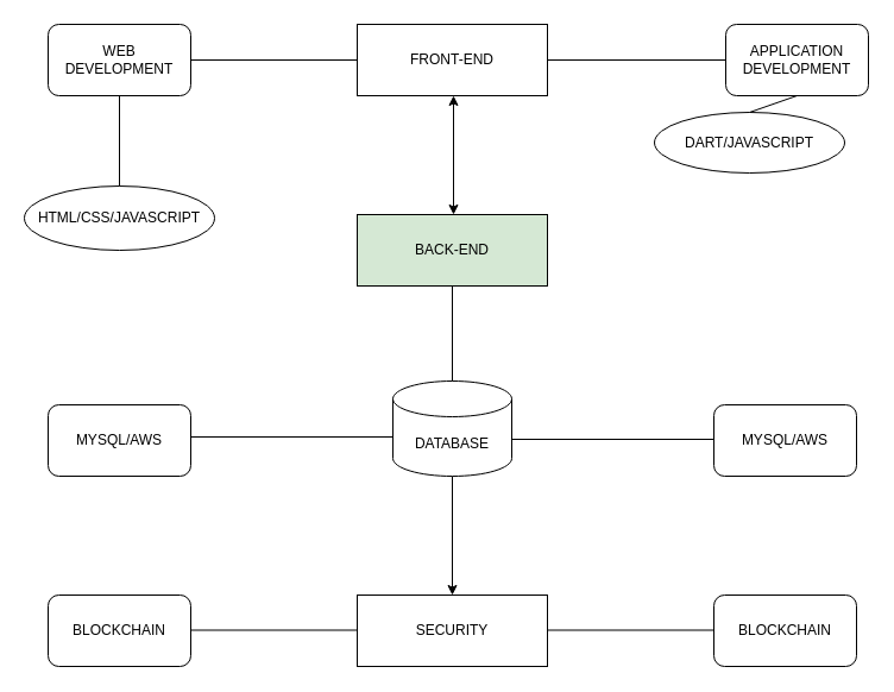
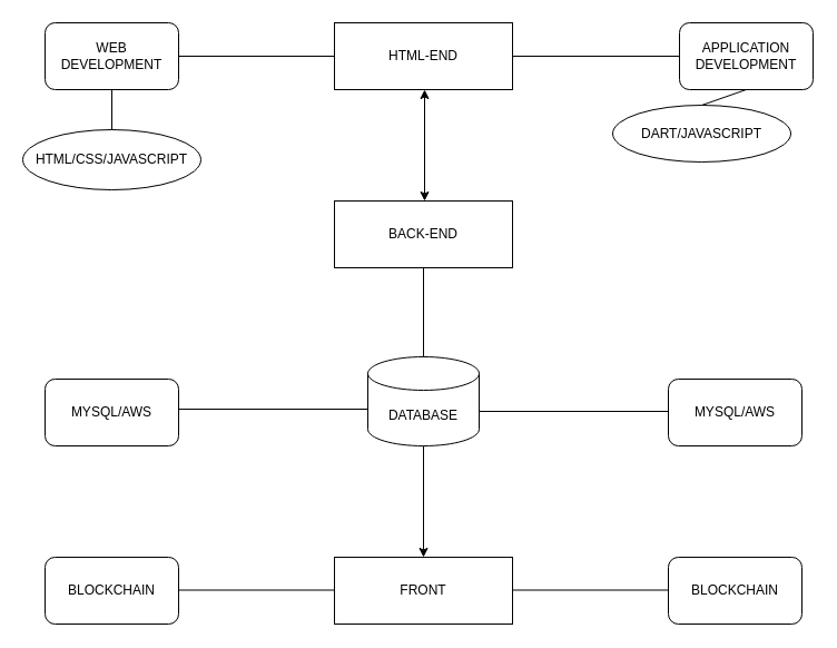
- <mxCell id="2" value="FRONT-END" style="rounded=0;whiteSpace=wrap;html=1;" parent="1" vertex="1"><mxGeometry x="300" y="20" width="160" height="60" as="geometry" /></mxCell>
+ <mxCell id="2" value="HTML-END" style="rounded=0;whiteSpace=wrap;html=1;" parent="1" vertex="1"><mxGeometry x="300" y="20" width="160" height="60" as="geometry" /></mxCell>
- <mxCell id="20" value="HTML/CSS/JAVASCRIPT" style="ellipse;whiteSpace=wrap;html=1;" parent="1" vertex="1"><mxGeometry x="20" y="156" width="160" height="54" as="geometry" /></mxCell>
+ <mxCell id="20" value="HTML/CSS/JAVASCRIPT" style="ellipse;whiteSpace=wrap;html=1;" parent="1" vertex="1"><mxGeometry x="20" y="116" width="160" height="54" as="geometry" /></mxCell>
- <mxCell id="7" value="BACK-END" style="rounded=0;whiteSpace=wrap;html=1;fillColor=#d5e8d4;" parent="1" vertex="1"><mxGeometry x="300" y="180" width="160" height="60" as="geometry" /></mxCell>
+ <mxCell id="7" value="BACK-END" style="rounded=0;whiteSpace=wrap;html=1;" parent="1" vertex="1"><mxGeometry x="300" y="180" width="160" height="60" as="geometry" /></mxCell>
- <mxCell id="9" value="SECURITY" style="rounded=0;whiteSpace=wrap;html=1;" parent="1" vertex="1"><mxGeometry x="300" y="500" width="160" height="60" as="geometry" /></mxCell>
+ <mxCell id="9" value="FRONT" style="rounded=0;whiteSpace=wrap;html=1;" parent="1" vertex="1"><mxGeometry x="300" y="500" width="160" height="60" as="geometry" /></mxCell>
